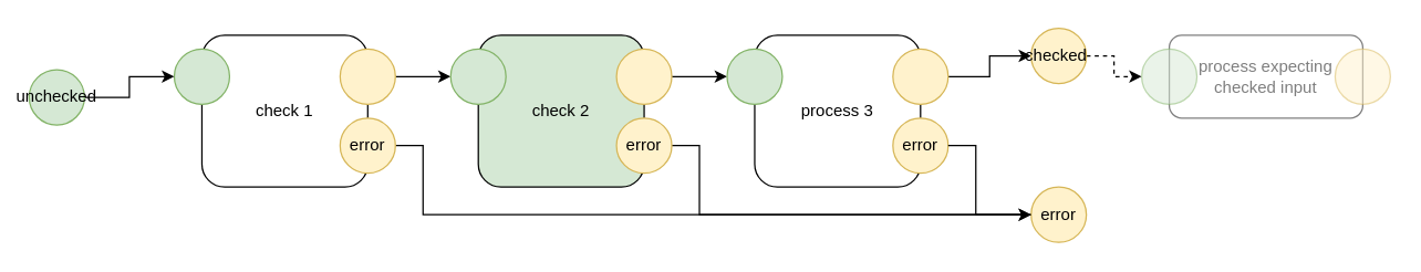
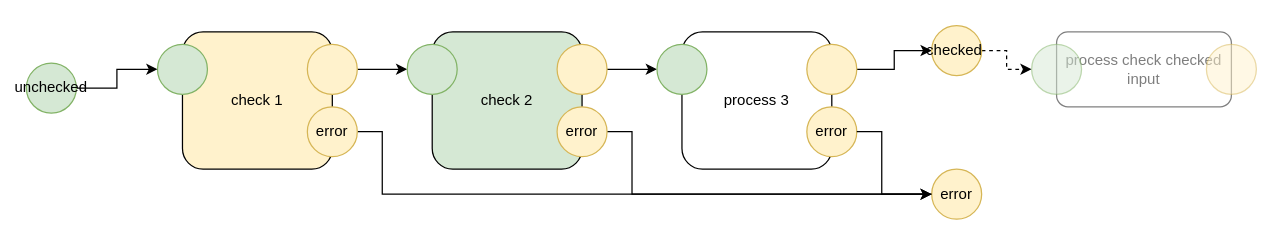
- <mxCell id="18" value="process expecting checked input" style="rounded=1;whiteSpace=wrap;html=1;opacity=50;textOpacity=50;" vertex="1" parent="1"><mxGeometry x="845" y="25" width="140" height="60" as="geometry" /></mxCell>
+ <mxCell id="18" value="process check checked input" style="rounded=1;whiteSpace=wrap;html=1;opacity=50;textOpacity=50;" vertex="1" parent="1"><mxGeometry x="845" y="25" width="140" height="60" as="geometry" /></mxCell>
- <mxCell id="2" value="check 1" style="rounded=1;whiteSpace=wrap;html=1;" vertex="1" parent="1"><mxGeometry x="145" y="25" width="120" height="110" as="geometry" /></mxCell>
+ <mxCell id="2" value="check 1" style="rounded=1;whiteSpace=wrap;html=1;fillColor=#fff2cc;" vertex="1" parent="1"><mxGeometry x="145" y="25" width="120" height="110" as="geometry" /></mxCell>
